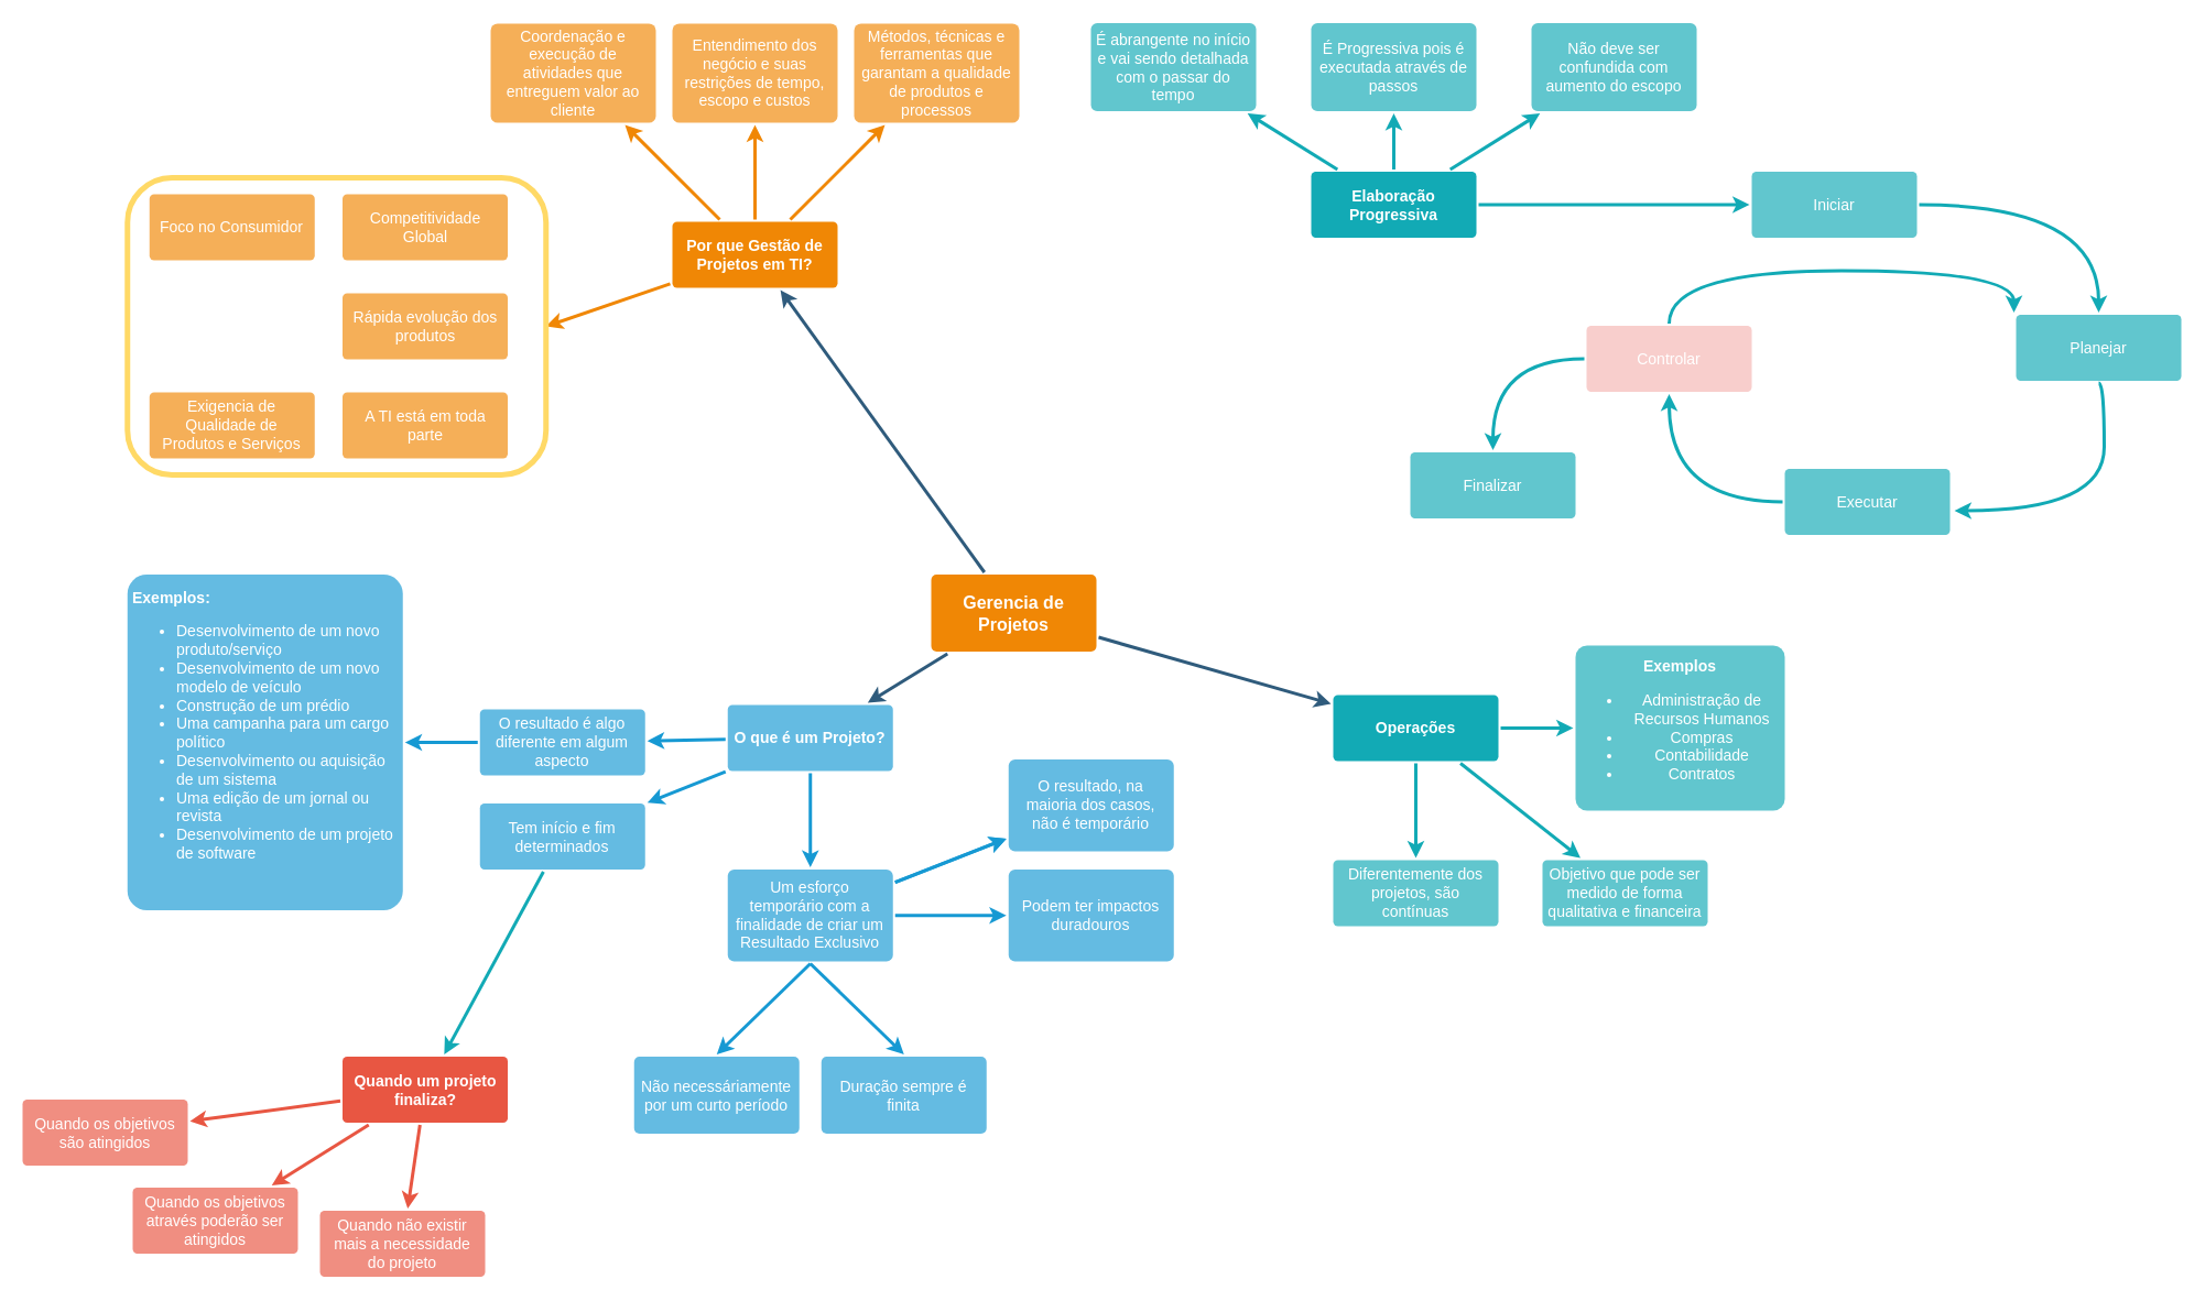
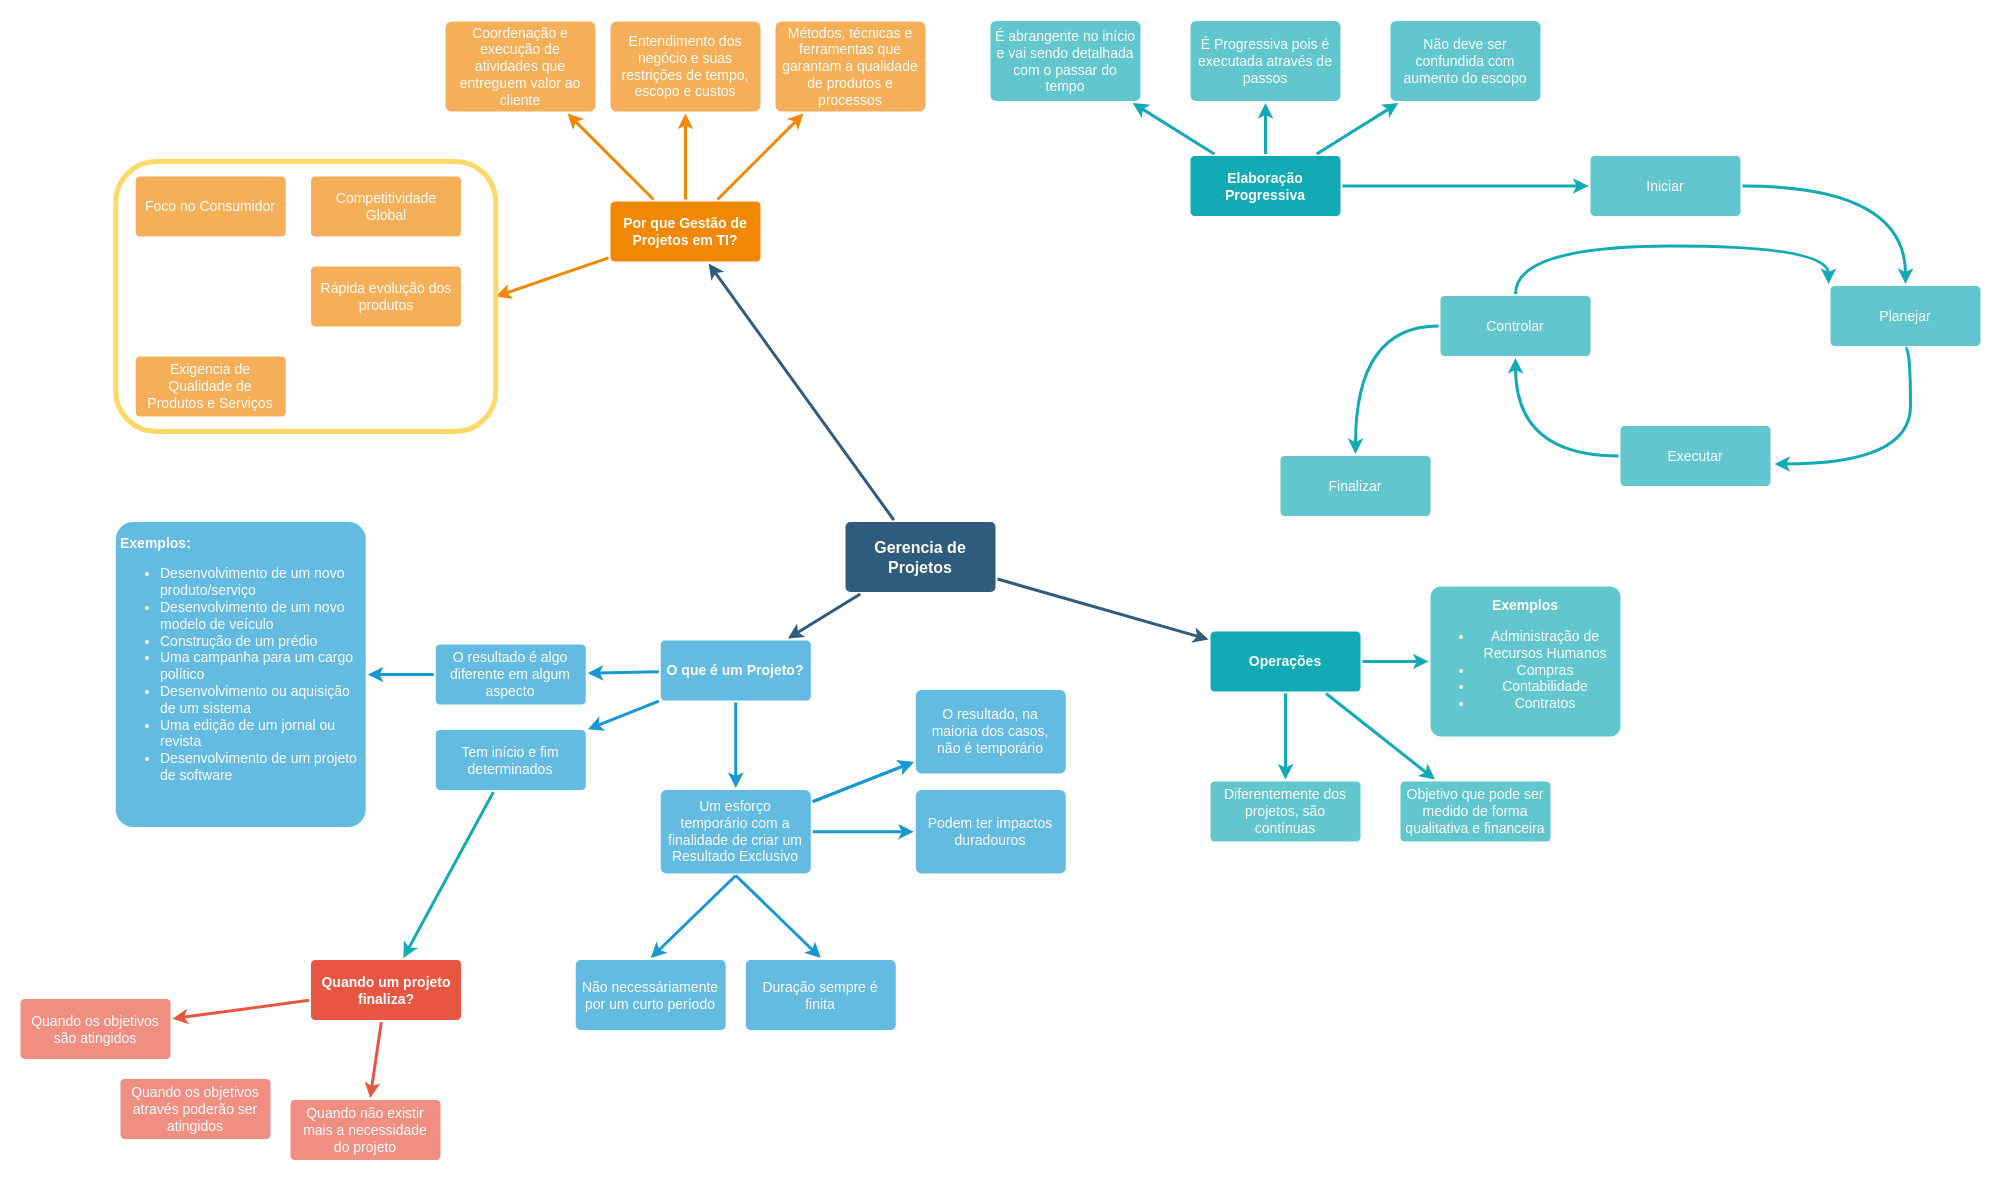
- <mxCell id="56" value="Controlar" style="rounded=1;whiteSpace=wrap;html=1;shadow=0;labelBackgroundColor=none;strokeColor=none;strokeWidth=3;fillColor=#f8cecc;fontFamily=Helvetica;fontSize=14;fontColor=#FFFFFF;align=center;spacing=5;fontStyle=0;arcSize=7;perimeterSpacing=2;glass=0;" vertex="1" parent="48"><mxGeometry x="450" y="275" width="150" height="60" as="geometry" /></mxCell>
+ <mxCell id="56" value="Controlar" style="rounded=1;whiteSpace=wrap;html=1;shadow=0;labelBackgroundColor=none;strokeColor=none;strokeWidth=3;fillColor=#61c6ce;fontFamily=Helvetica;fontSize=14;fontColor=#FFFFFF;align=center;spacing=5;fontStyle=0;arcSize=7;perimeterSpacing=2;glass=0;" vertex="1" parent="48"><mxGeometry x="450" y="275" width="150" height="60" as="geometry" /></mxCell>
- <mxCell id="14" value="A TI está em toda parte" style="rounded=1;whiteSpace=wrap;html=1;shadow=0;labelBackgroundColor=none;strokeColor=none;strokeWidth=3;fillColor=#f5af58;fontFamily=Helvetica;fontSize=14;fontColor=#FFFFFF;align=center;spacing=5;arcSize=7;perimeterSpacing=2;" parent="13" vertex="1"><mxGeometry x="195.25" y="195" width="150" height="60" as="geometry" /></mxCell>
- <mxCell id="59" value="Finalizar" style="rounded=1;whiteSpace=wrap;html=1;shadow=0;labelBackgroundColor=none;strokeColor=none;strokeWidth=3;fillColor=#61c6ce;fontFamily=Helvetica;fontSize=14;fontColor=#FFFFFF;align=center;spacing=5;fontStyle=0;arcSize=7;perimeterSpacing=2;glass=0;" vertex="1" parent="48"><mxGeometry x="290" y="390" width="150" height="60" as="geometry" /></mxCell>
+ <mxCell id="59" value="Finalizar" style="rounded=1;whiteSpace=wrap;html=1;shadow=0;labelBackgroundColor=none;strokeColor=none;strokeWidth=3;fillColor=#61c6ce;fontFamily=Helvetica;fontSize=14;fontColor=#FFFFFF;align=center;spacing=5;fontStyle=0;arcSize=7;perimeterSpacing=2;glass=0;" vertex="1" parent="48"><mxGeometry x="290" y="435" width="150" height="60" as="geometry" /></mxCell>
- <mxCell id="5" value="Gerencia de Projetos" style="rounded=1;whiteSpace=wrap;html=1;shadow=0;labelBackgroundColor=none;strokeColor=none;strokeWidth=3;fillColor=#f08705;fontFamily=Helvetica;fontSize=16;fontColor=#FFFFFF;align=center;fontStyle=1;spacing=5;arcSize=7;perimeterSpacing=2;" parent="1" vertex="1"><mxGeometry x="845" y="521.5" width="150" height="70" as="geometry" /></mxCell>
+ <mxCell id="5" value="Gerencia de Projetos" style="rounded=1;whiteSpace=wrap;html=1;shadow=0;labelBackgroundColor=none;strokeColor=none;strokeWidth=3;fillColor=#2F5B7C;fontFamily=Helvetica;fontSize=16;fontColor=#FFFFFF;align=center;fontStyle=1;spacing=5;arcSize=7;perimeterSpacing=2;" parent="1" vertex="1"><mxGeometry x="845" y="521.5" width="150" height="70" as="geometry" /></mxCell>
- <mxCell id="26" value="" style="edgeStyle=none;rounded=1;jumpStyle=none;html=1;shadow=0;labelBackgroundColor=none;startArrow=none;startFill=0;jettySize=auto;orthogonalLoop=1;strokeColor=#E85642;strokeWidth=3;fontFamily=Helvetica;fontSize=14;fontColor=#FFFFFF;spacing=5;fontStyle=1;fillColor=#b0e3e6;" parent="21" source="22" target="25" edge="1"><mxGeometry relative="1" as="geometry" /></mxCell>
